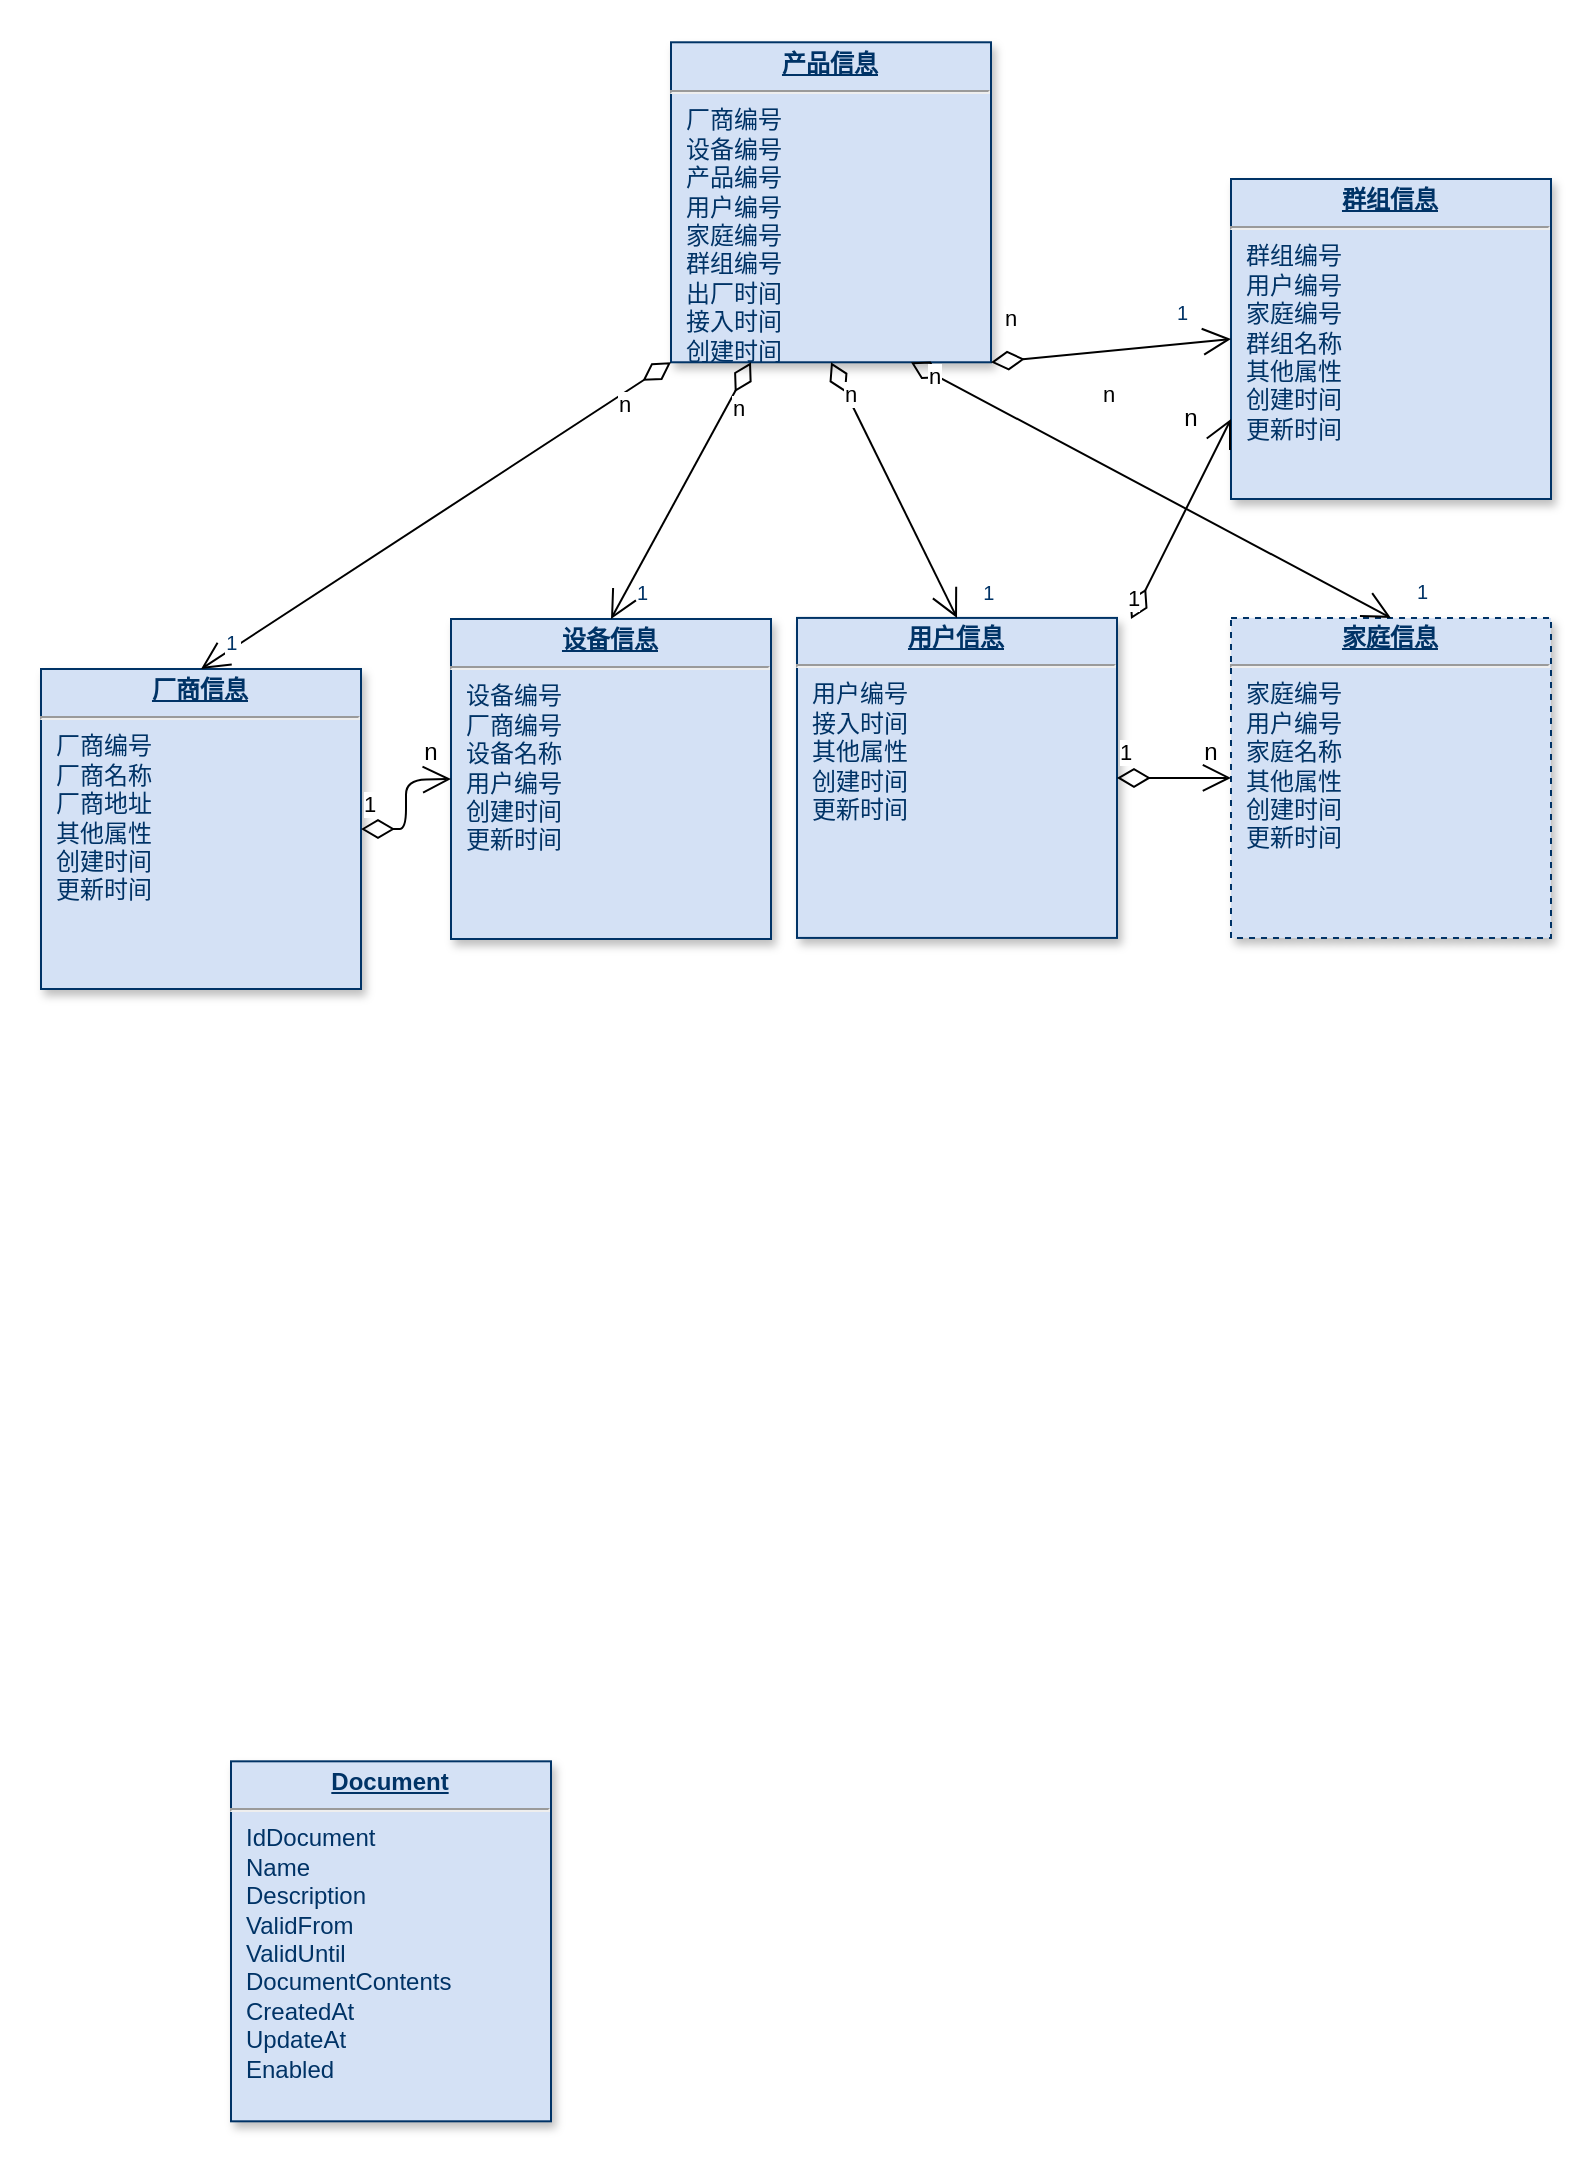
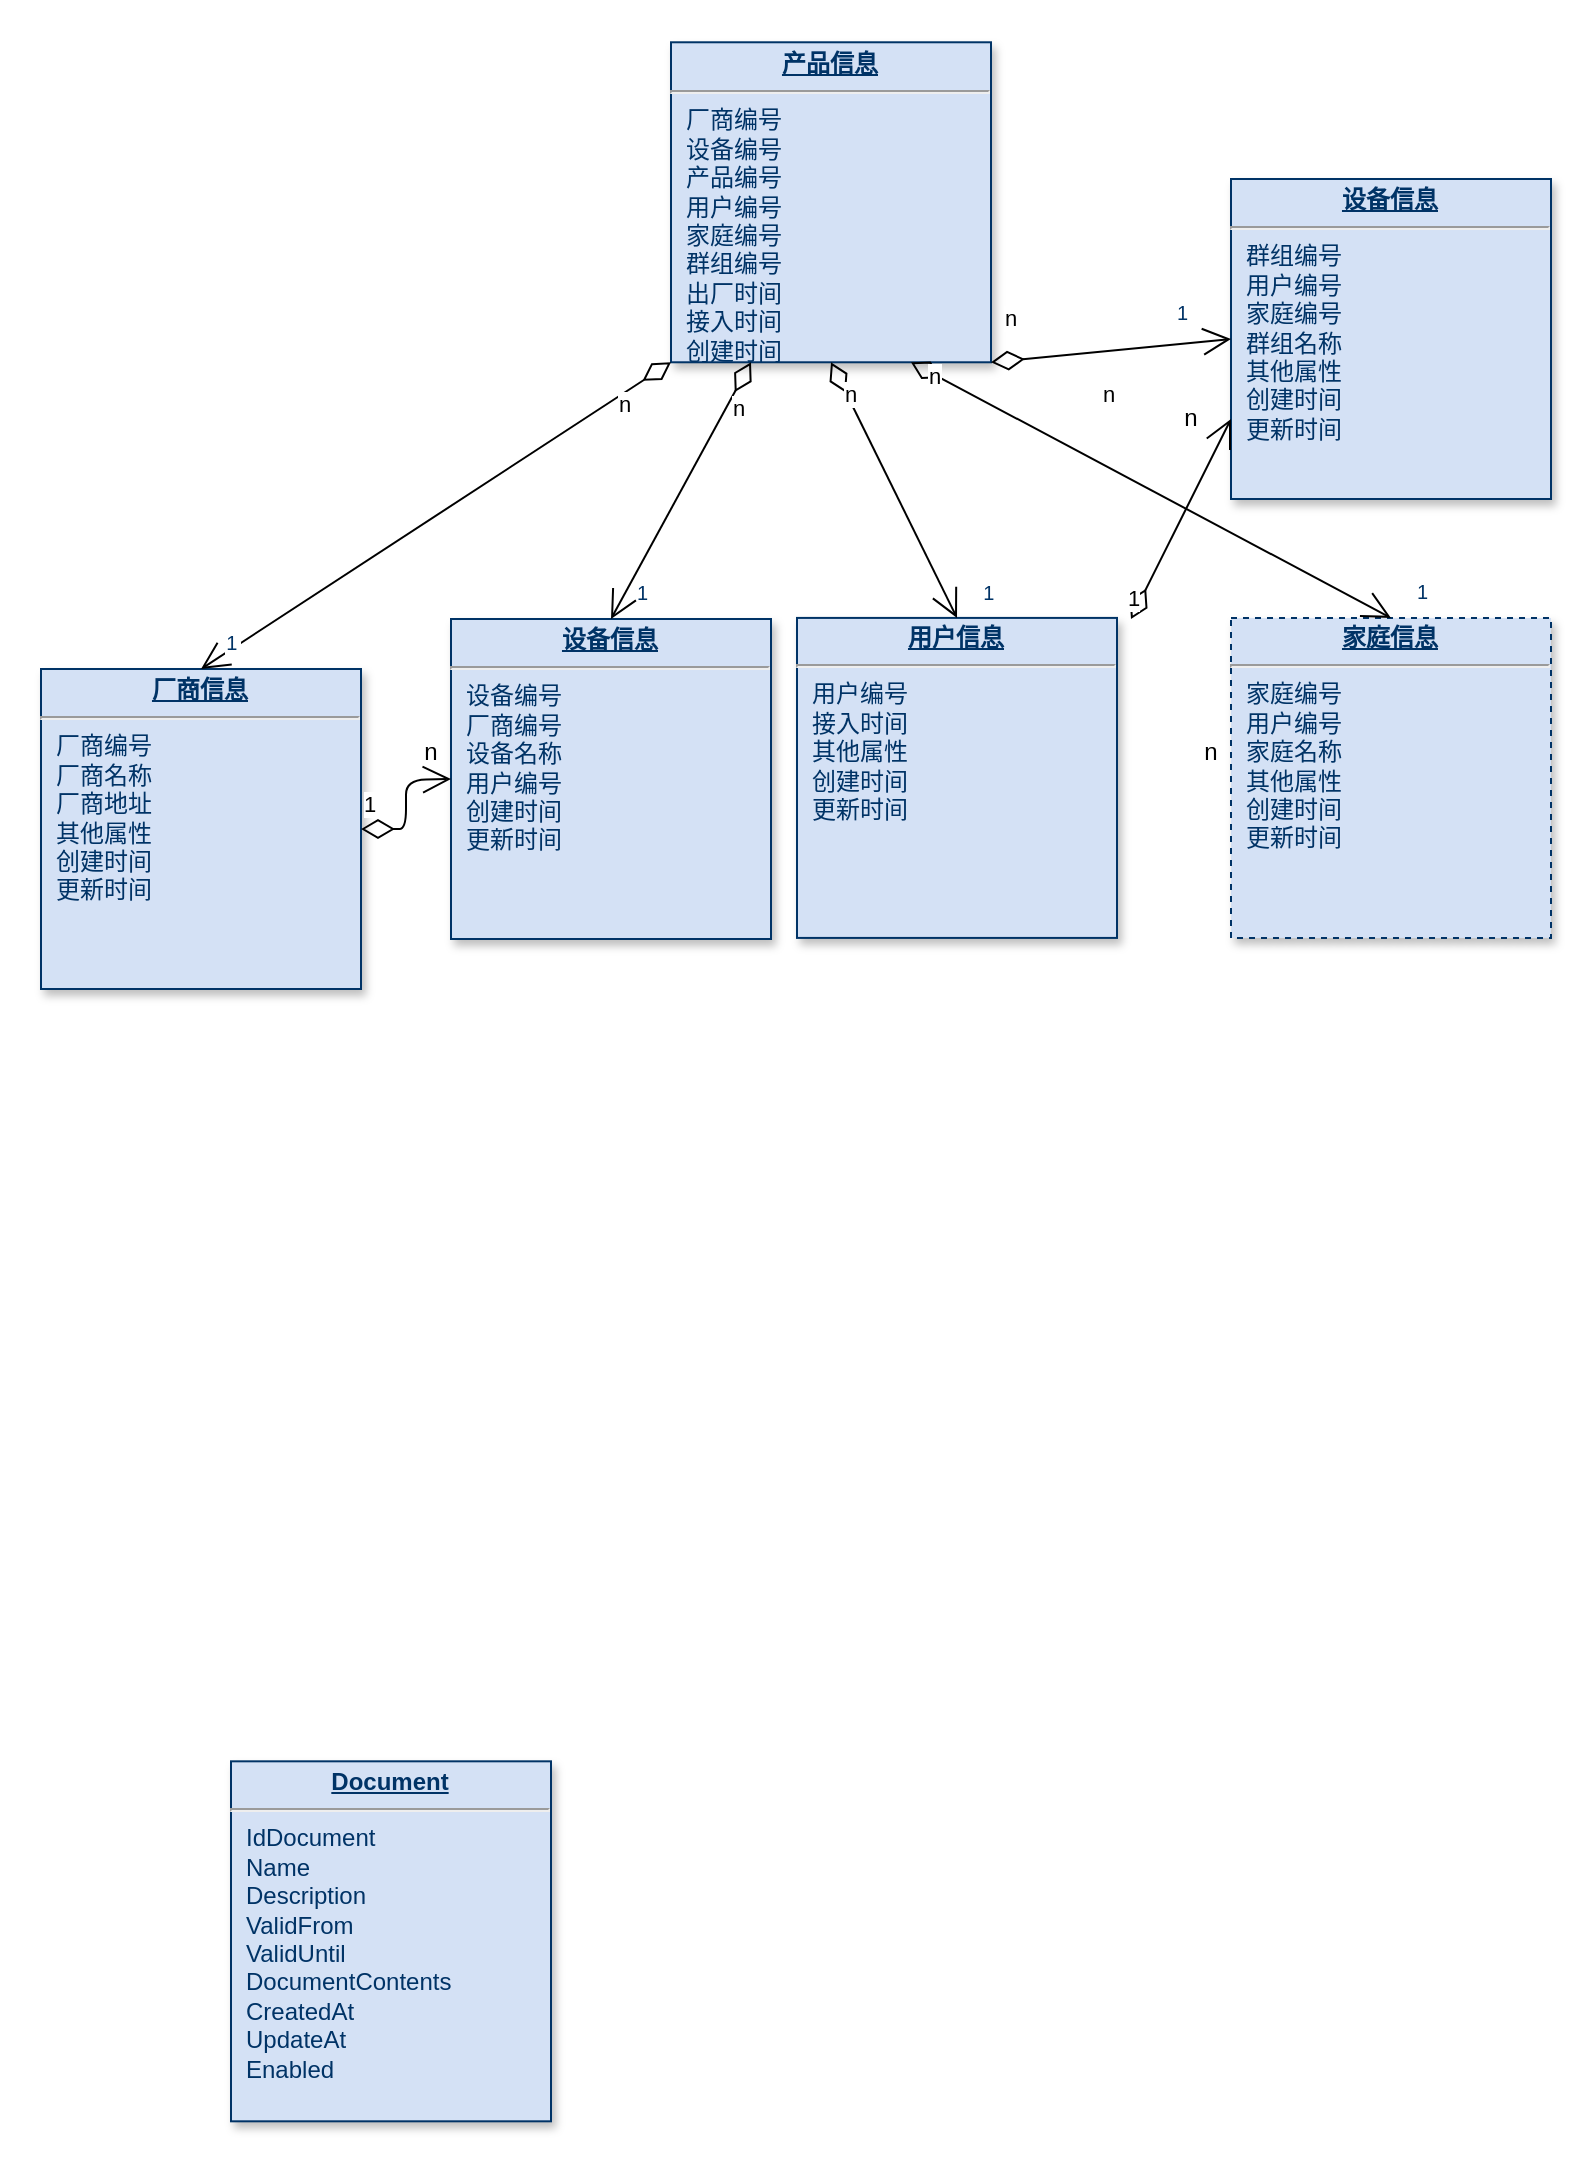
- <mxCell id="16" value="&lt;p style=&quot;margin: 0px ; margin-top: 4px ; text-align: center ; text-decoration: underline&quot;&gt;&lt;strong&gt;群组信息&lt;/strong&gt;&lt;/p&gt;&lt;hr&gt;&lt;p style=&quot;margin: 0px ; margin-left: 8px&quot;&gt;群组编号&lt;/p&gt;&lt;p style=&quot;margin: 0px ; margin-left: 8px&quot;&gt;用户编号&lt;/p&gt;&lt;p style=&quot;margin: 0px ; margin-left: 8px&quot;&gt;&lt;span&gt;家庭编号&lt;/span&gt;&lt;/p&gt;&lt;p style=&quot;margin: 0px ; margin-left: 8px&quot;&gt;&lt;span&gt;群组名称&lt;/span&gt;&lt;br&gt;&lt;/p&gt;&lt;p style=&quot;margin: 0px ; margin-left: 8px&quot;&gt;其他属性&lt;/p&gt;&lt;p style=&quot;margin: 0px 0px 0px 8px&quot;&gt;创建时间&lt;br&gt;&lt;/p&gt;&lt;p style=&quot;margin: 0px 0px 0px 8px&quot;&gt;更新时间&lt;/p&gt;" style="verticalAlign=top;align=left;overflow=fill;fontSize=12;fontFamily=Helvetica;html=1;strokeColor=#003366;shadow=1;fillColor=#D4E1F5;fontColor=#003366" vertex="1" parent="1"><mxGeometry x="615" y="89" width="160" height="160" as="geometry" /></mxCell>
+ <mxCell id="16" value="&lt;p style=&quot;margin: 0px ; margin-top: 4px ; text-align: center ; text-decoration: underline&quot;&gt;&lt;strong&gt;设备信息&lt;/strong&gt;&lt;/p&gt;&lt;hr&gt;&lt;p style=&quot;margin: 0px ; margin-left: 8px&quot;&gt;群组编号&lt;/p&gt;&lt;p style=&quot;margin: 0px ; margin-left: 8px&quot;&gt;用户编号&lt;/p&gt;&lt;p style=&quot;margin: 0px ; margin-left: 8px&quot;&gt;&lt;span&gt;家庭编号&lt;/span&gt;&lt;/p&gt;&lt;p style=&quot;margin: 0px ; margin-left: 8px&quot;&gt;&lt;span&gt;群组名称&lt;/span&gt;&lt;br&gt;&lt;/p&gt;&lt;p style=&quot;margin: 0px ; margin-left: 8px&quot;&gt;其他属性&lt;/p&gt;&lt;p style=&quot;margin: 0px 0px 0px 8px&quot;&gt;创建时间&lt;br&gt;&lt;/p&gt;&lt;p style=&quot;margin: 0px 0px 0px 8px&quot;&gt;更新时间&lt;/p&gt;" style="verticalAlign=top;align=left;overflow=fill;fontSize=12;fontFamily=Helvetica;html=1;strokeColor=#003366;shadow=1;fillColor=#D4E1F5;fontColor=#003366" vertex="1" parent="1"><mxGeometry x="615" y="89" width="160" height="160" as="geometry" /></mxCell>
- <mxCell id="32" value="1" style="endArrow=open;html=1;endSize=12;startArrow=diamondThin;startSize=14;startFill=0;edgeStyle=orthogonalEdgeStyle;align=left;verticalAlign=bottom;exitX=1;exitY=0.5;exitDx=0;exitDy=0;entryX=0;entryY=0.5;entryDx=0;entryDy=0;" edge="1" parent="1" source="14" target="15"><mxGeometry x="-1" y="3" relative="1" as="geometry"><mxPoint x="575" y="429" as="sourcePoint" /><mxPoint x="718" y="387.96" as="targetPoint" /></mxGeometry></mxCell>
